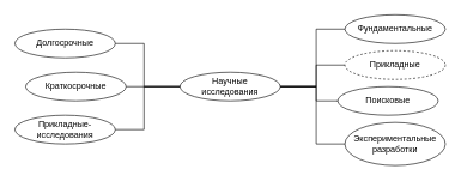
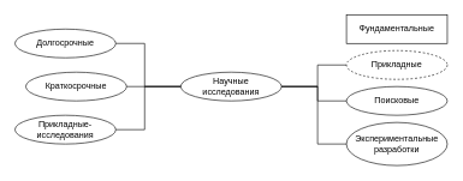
- <mxCell id="3" value="Фундаментальные" style="ellipse;whiteSpace=wrap;html=1;" vertex="1" parent="1"><mxGeometry x="480" y="20" width="140" height="40" as="geometry" /></mxCell>
+ <mxCell id="3" value="Фундаментальные" style="whiteSpace=wrap;html=1;rounded=0;" vertex="1" parent="1"><mxGeometry x="480" y="20" width="140" height="40" as="geometry" /></mxCell>
- <mxCell id="10" value="" style="endArrow=none;html=1;rounded=0;entryX=0;entryY=0.5;entryDx=0;entryDy=0;exitX=1;exitY=0.5;exitDx=0;exitDy=0;" edge="1" parent="1" source="2" target="3"><mxGeometry width="50" height="50" relative="1" as="geometry"><mxPoint x="370" y="200" as="sourcePoint" /><mxPoint x="420" y="150" as="targetPoint" /><Array as="points"><mxPoint x="440" y="120" /><mxPoint x="440" y="40" /></Array></mxGeometry></mxCell>
- <mxCell id="8" value="Поисковые" style="ellipse;whiteSpace=wrap;html=1;" vertex="1" parent="1"><mxGeometry x="470" y="120" width="140" height="40" as="geometry" /></mxCell>
+ <mxCell id="8" value="Поисковые" style="ellipse;whiteSpace=wrap;html=1;" vertex="1" parent="1"><mxGeometry x="480" y="120" width="140" height="40" as="geometry" /></mxCell>
